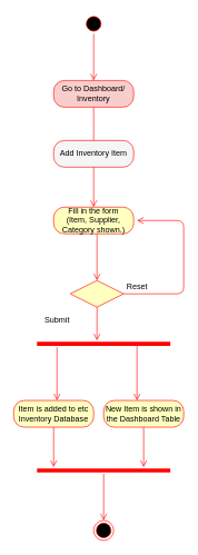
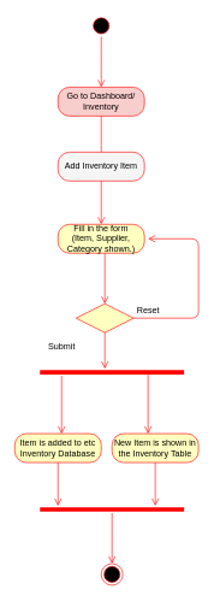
- <mxCell id="20" value="New Item is shown in the Dashboard Table" style="rounded=1;whiteSpace=wrap;html=1;arcSize=40;fontColor=#000000;fillColor=#ffffc0;strokeColor=#ff0000;" vertex="1" parent="1"><mxGeometry x="155" y="600" width="120" height="40" as="geometry" /></mxCell>
+ <mxCell id="20" value="New Item is shown in the Inventory Table" style="rounded=1;whiteSpace=wrap;html=1;arcSize=40;fontColor=#000000;fillColor=#ffffc0;strokeColor=#ff0000;" vertex="1" parent="1"><mxGeometry x="155" y="600" width="120" height="40" as="geometry" /></mxCell>
